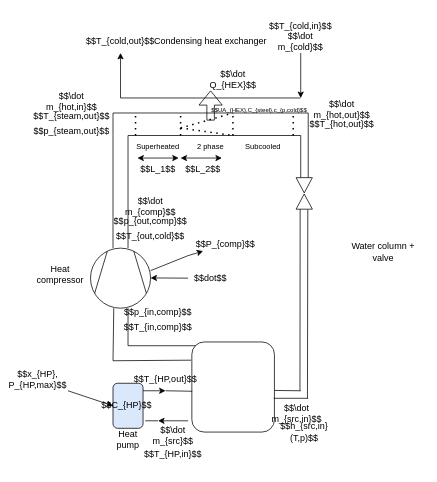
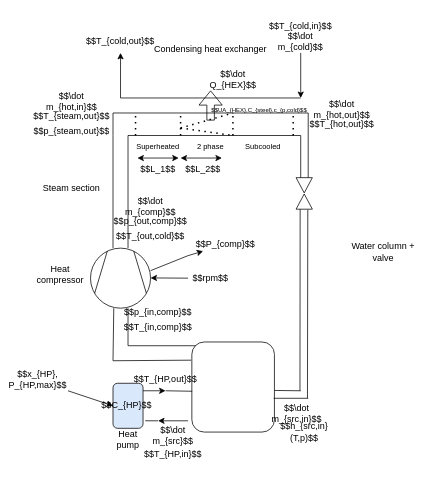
- <mxCell id="22" value="Condensing heat exchanger" style="text;html=1;align=center;verticalAlign=middle;whiteSpace=wrap;rounded=0;" vertex="1" parent="1"><mxGeometry x="200" y="40" width="160" height="30" as="geometry" /></mxCell>
+ <mxCell id="22" value="Condensing heat exchanger" style="text;html=1;align=center;verticalAlign=middle;whiteSpace=wrap;rounded=0;" vertex="1" parent="1"><mxGeometry x="200" y="50" width="160" height="30" as="geometry" /></mxCell>
+ <mxCell id="54" value="Steam section" style="text;html=1;align=center;verticalAlign=middle;whiteSpace=wrap;rounded=0;" vertex="1" parent="1"><mxGeometry x="50" y="235.48" width="90" height="30" as="geometry" /></mxCell>
- <mxCell id="39" value="$$dot$$" style="text;html=1;align=center;verticalAlign=middle;whiteSpace=wrap;rounded=0;" vertex="1" parent="1"><mxGeometry x="230" y="355" width="100" height="30" as="geometry" /></mxCell>
+ <mxCell id="39" value="$$rpm$$" style="text;html=1;align=center;verticalAlign=middle;whiteSpace=wrap;rounded=0;" vertex="1" parent="1"><mxGeometry x="230" y="355" width="100" height="30" as="geometry" /></mxCell>
